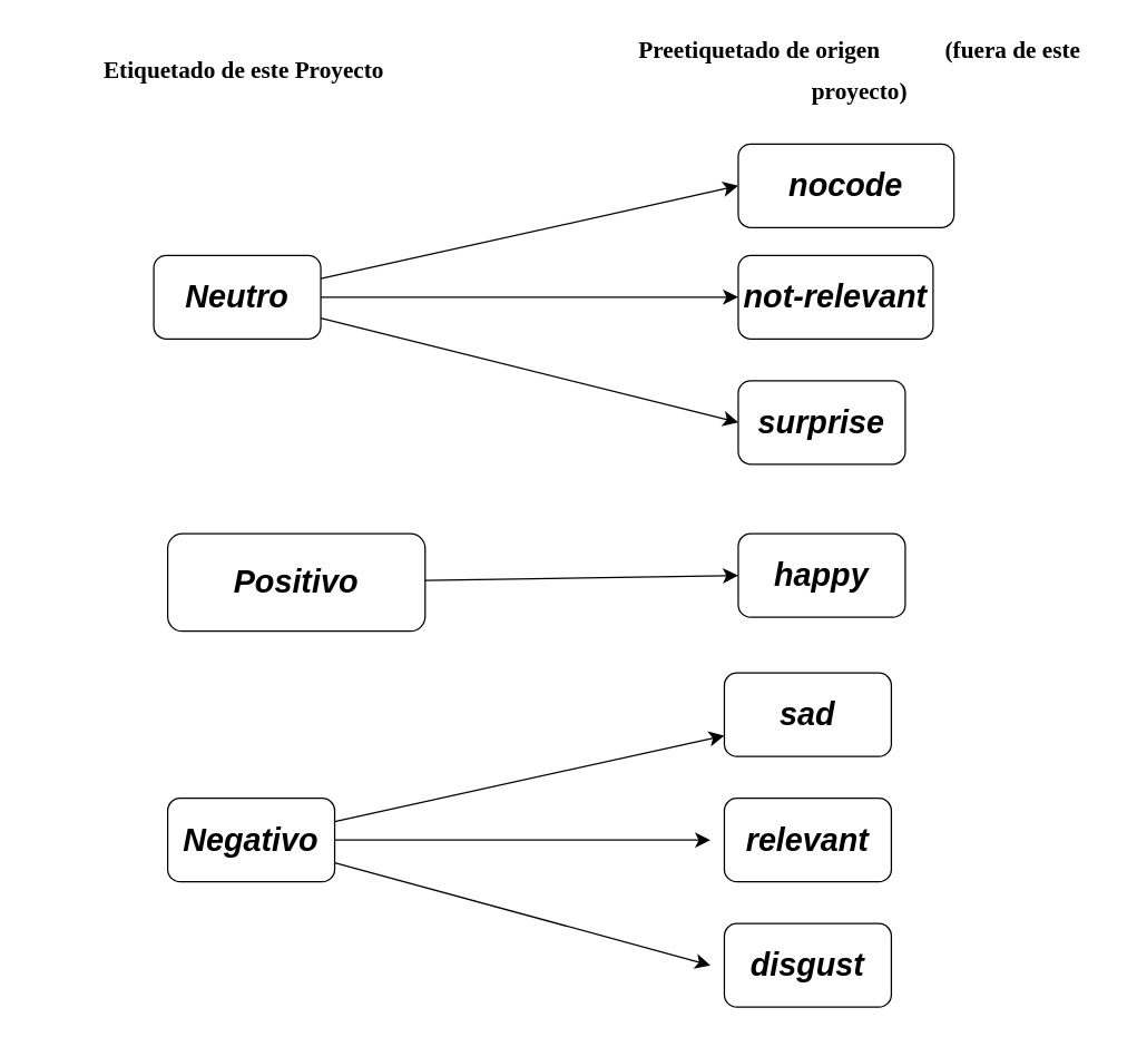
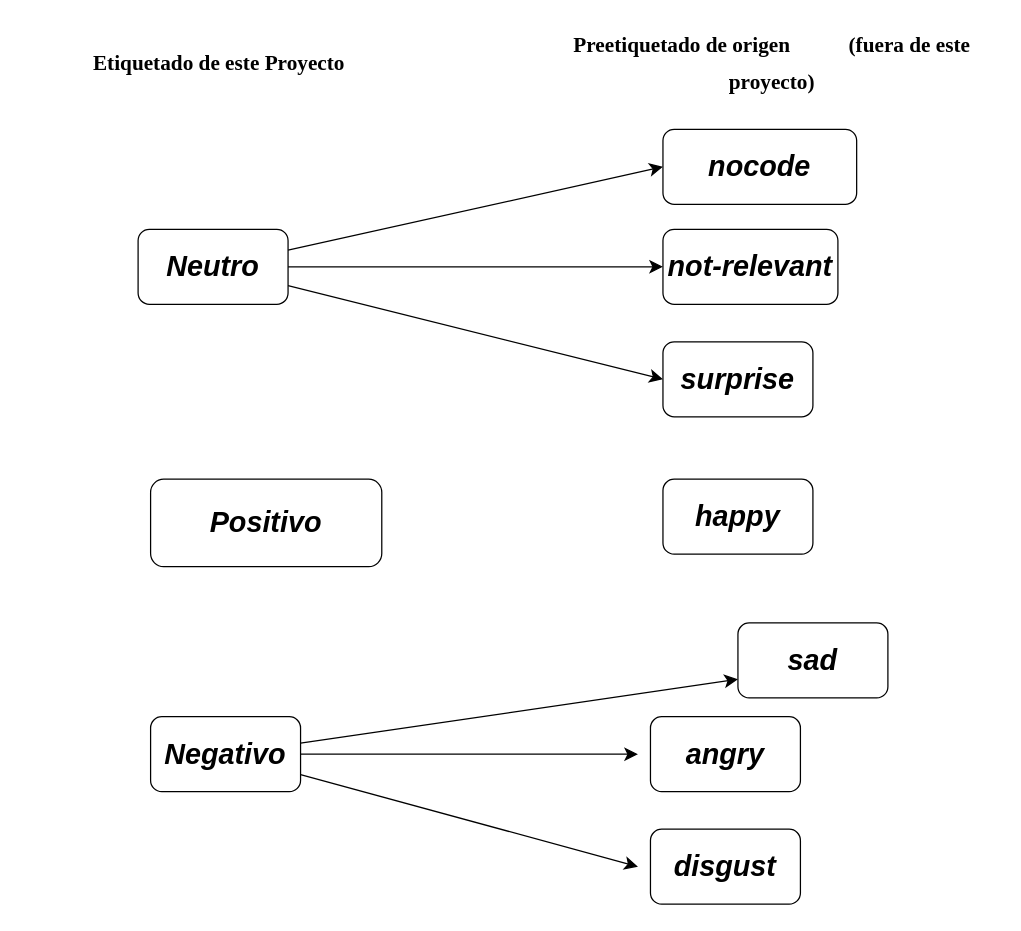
- <mxCell id="17" style="edgeStyle=none;curved=1;rounded=0;orthogonalLoop=1;jettySize=auto;html=1;entryX=0;entryY=0.5;entryDx=0;entryDy=0;fontSize=12;startSize=8;endSize=8;" edge="1" parent="1" source="18" target="14"><mxGeometry relative="1" as="geometry" /></mxCell>
- <mxCell id="19" value="&lt;font style=&quot;font-size: 23px;&quot;&gt;&lt;b&gt;&lt;i&gt;sad&lt;/i&gt;&lt;/b&gt;&lt;/font&gt;" style="rounded=1;whiteSpace=wrap;html=1;" vertex="1" parent="1"><mxGeometry x="520" y="470" width="120" height="60" as="geometry" /></mxCell>
+ <mxCell id="19" value="&lt;font style=&quot;font-size: 23px;&quot;&gt;&lt;b&gt;&lt;i&gt;sad&lt;/i&gt;&lt;/b&gt;&lt;/font&gt;" style="rounded=1;whiteSpace=wrap;html=1;" vertex="1" parent="1"><mxGeometry x="590" y="485" width="120" height="60" as="geometry" /></mxCell>
- <mxCell id="16" value="&lt;font style=&quot;font-size: 23px;&quot;&gt;&lt;b&gt;&lt;i&gt;relevant&lt;/i&gt;&lt;/b&gt;&lt;/font&gt;" style="rounded=1;whiteSpace=wrap;html=1;" vertex="1" parent="1"><mxGeometry x="520" y="560" width="120" height="60" as="geometry" /></mxCell>
+ <mxCell id="16" value="&lt;font style=&quot;font-size: 23px;&quot;&gt;&lt;b&gt;&lt;i&gt;angry&lt;/i&gt;&lt;/b&gt;&lt;/font&gt;" style="rounded=1;whiteSpace=wrap;html=1;" vertex="1" parent="1"><mxGeometry x="520" y="560" width="120" height="60" as="geometry" /></mxCell>
